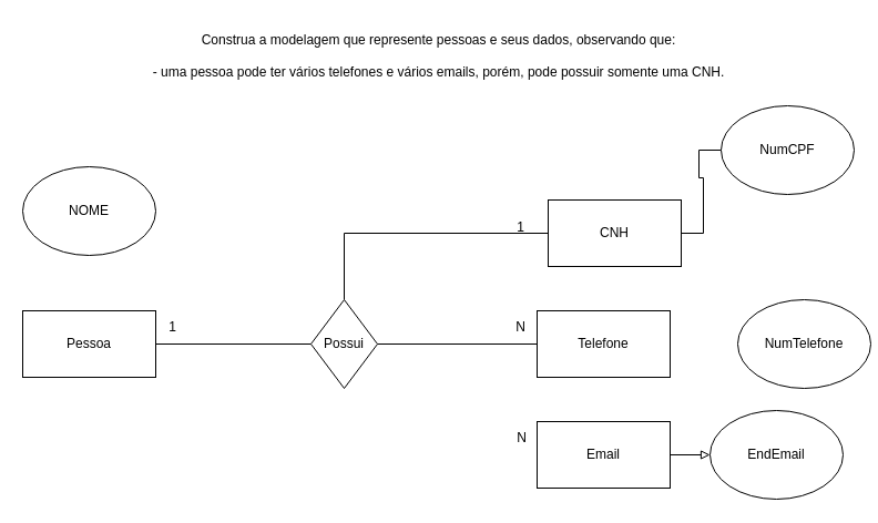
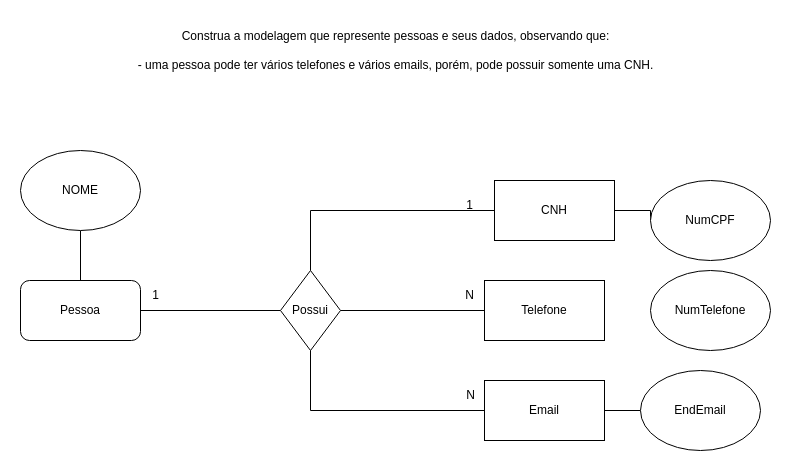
- <mxCell id="18" value="NumCPF" style="ellipse;whiteSpace=wrap;html=1;" vertex="1" parent="1"><mxGeometry x="650" y="95" width="120" height="80" as="geometry" /></mxCell>
+ <mxCell id="18" value="NumCPF" style="ellipse;whiteSpace=wrap;html=1;" vertex="1" parent="1"><mxGeometry x="650" y="180" width="120" height="80" as="geometry" /></mxCell>
+ <mxCell id="21" style="edgeStyle=orthogonalEdgeStyle;rounded=0;orthogonalLoop=1;jettySize=auto;html=1;exitX=0.5;exitY=1;exitDx=0;exitDy=0;entryX=0.5;entryY=0;entryDx=0;entryDy=0;endArrow=none;endFill=0;" edge="1" parent="1" source="22" target="7"><mxGeometry relative="1" as="geometry" /></mxCell>
- <mxCell id="7" value="Pessoa" style="rounded=0;whiteSpace=wrap;html=1;" vertex="1" parent="1"><mxGeometry x="20" y="280" width="120" height="60" as="geometry" /></mxCell>
+ <mxCell id="7" value="Pessoa" style="whiteSpace=wrap;html=1;rounded=1;" vertex="1" parent="1"><mxGeometry x="20" y="280" width="120" height="60" as="geometry" /></mxCell>
- <mxCell id="20" value="NumTelefone" style="ellipse;whiteSpace=wrap;html=1;" vertex="1" parent="1"><mxGeometry x="665" y="270" width="120" height="80" as="geometry" /></mxCell>
+ <mxCell id="20" value="NumTelefone" style="ellipse;whiteSpace=wrap;html=1;" vertex="1" parent="1"><mxGeometry x="650" y="270" width="120" height="80" as="geometry" /></mxCell>
+ <mxCell id="10" style="edgeStyle=orthogonalEdgeStyle;rounded=0;orthogonalLoop=1;jettySize=auto;html=1;endArrow=none;endFill=0;entryX=0.5;entryY=1;entryDx=0;entryDy=0;" edge="1" parent="1" source="12" target="9"><mxGeometry relative="1" as="geometry"><mxPoint x="420" y="310" as="targetPoint" /></mxGeometry></mxCell>
- <mxCell id="11" style="edgeStyle=orthogonalEdgeStyle;rounded=0;orthogonalLoop=1;jettySize=auto;html=1;exitX=1;exitY=0.5;exitDx=0;exitDy=0;endArrow=block;endFill=0;" edge="1" parent="1" source="12" target="19"><mxGeometry relative="1" as="geometry" /></mxCell>
+ <mxCell id="11" style="edgeStyle=orthogonalEdgeStyle;rounded=0;orthogonalLoop=1;jettySize=auto;html=1;exitX=1;exitY=0.5;exitDx=0;exitDy=0;endArrow=none;endFill=0;" edge="1" parent="1" source="12" target="19"><mxGeometry relative="1" as="geometry" /></mxCell>
